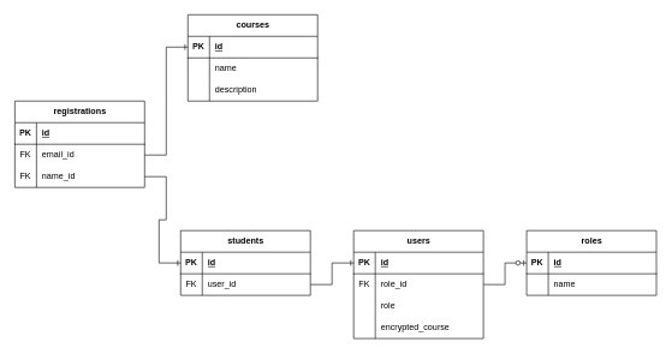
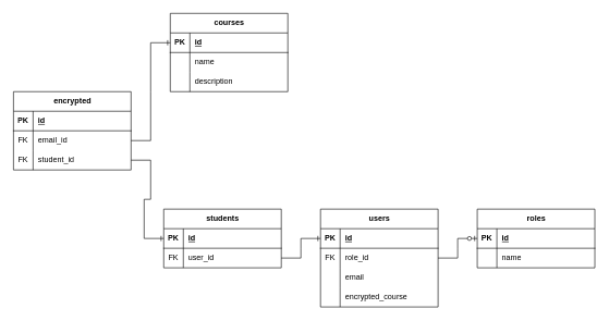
- <mxCell id="41" value="registrations" style="shape=table;startSize=30;container=1;collapsible=1;childLayout=tableLayout;fixedRows=1;rowLines=0;fontStyle=1;align=center;resizeLast=1;html=1;" vertex="1" parent="1"><mxGeometry x="20" y="140" width="180" height="120" as="geometry" /></mxCell>
+ <mxCell id="41" value="encrypted" style="shape=table;startSize=30;container=1;collapsible=1;childLayout=tableLayout;fixedRows=1;rowLines=0;fontStyle=1;align=center;resizeLast=1;html=1;" vertex="1" parent="1"><mxGeometry x="20" y="140" width="180" height="120" as="geometry" /></mxCell>
- <mxCell id="50" value="name_id" style="shape=partialRectangle;connectable=0;fillColor=none;top=0;left=0;bottom=0;right=0;align=left;spacingLeft=6;overflow=hidden;whiteSpace=wrap;html=1;" vertex="1" parent="48"><mxGeometry x="30" width="150" height="30" as="geometry"><mxRectangle width="150" height="30" as="alternateBounds" /></mxGeometry></mxCell>
+ <mxCell id="50" value="student_id" style="shape=partialRectangle;connectable=0;fillColor=none;top=0;left=0;bottom=0;right=0;align=left;spacingLeft=6;overflow=hidden;whiteSpace=wrap;html=1;" vertex="1" parent="48"><mxGeometry x="30" width="150" height="30" as="geometry"><mxRectangle width="150" height="30" as="alternateBounds" /></mxGeometry></mxCell>
- <mxCell id="11" value="role" style="shape=partialRectangle;connectable=0;fillColor=none;top=0;left=0;bottom=0;right=0;align=left;spacingLeft=6;overflow=hidden;whiteSpace=wrap;html=1;" vertex="1" parent="9"><mxGeometry x="30" width="150" height="30" as="geometry"><mxRectangle width="150" height="30" as="alternateBounds" /></mxGeometry></mxCell>
+ <mxCell id="11" value="email" style="shape=partialRectangle;connectable=0;fillColor=none;top=0;left=0;bottom=0;right=0;align=left;spacingLeft=6;overflow=hidden;whiteSpace=wrap;html=1;" vertex="1" parent="9"><mxGeometry x="30" width="150" height="30" as="geometry"><mxRectangle width="150" height="30" as="alternateBounds" /></mxGeometry></mxCell>
